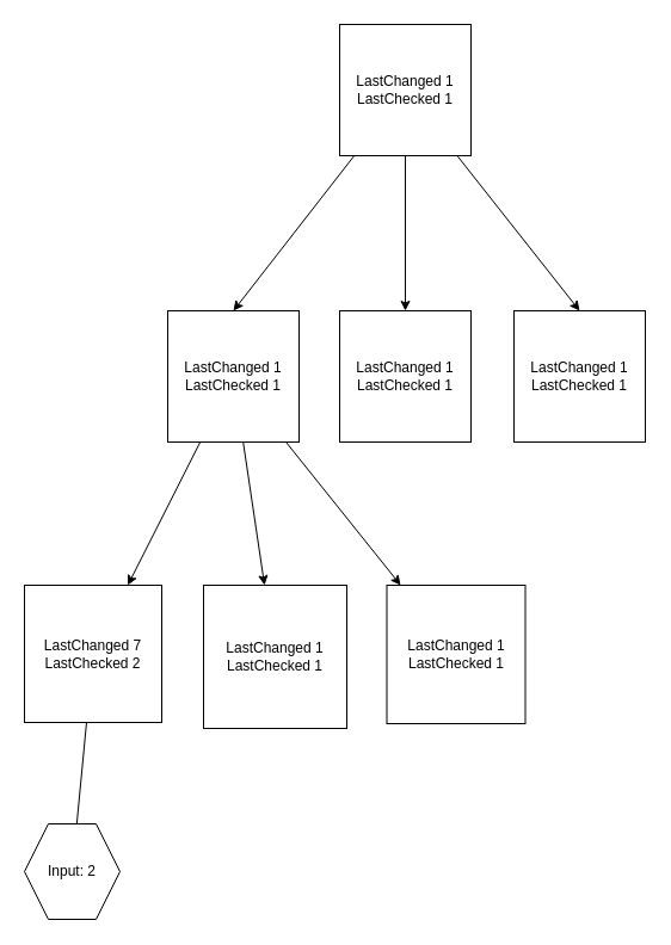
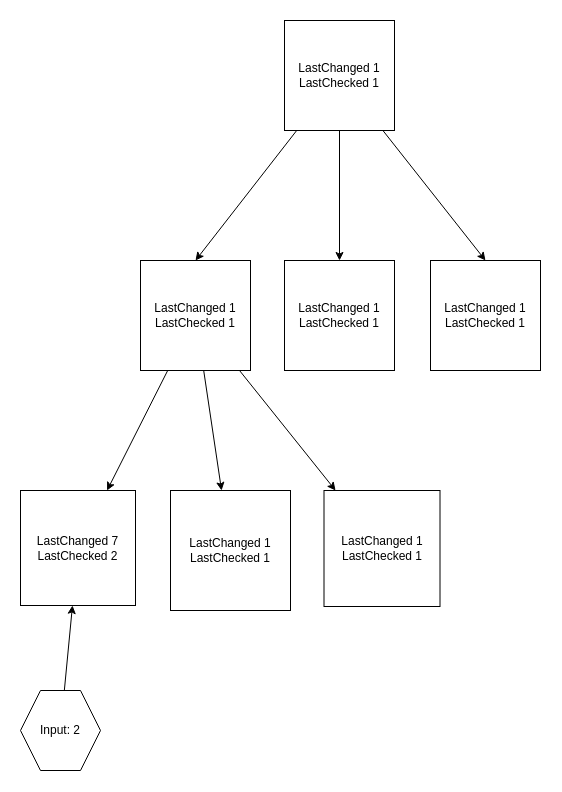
- <mxCell id="15" style="edgeStyle=none;html=1;endArrow=none;" edge="1" parent="1" source="16" target="13"><mxGeometry relative="1" as="geometry" /></mxCell>
+ <mxCell id="15" style="edgeStyle=none;html=1;" edge="1" parent="1" source="16" target="13"><mxGeometry relative="1" as="geometry" /></mxCell>
